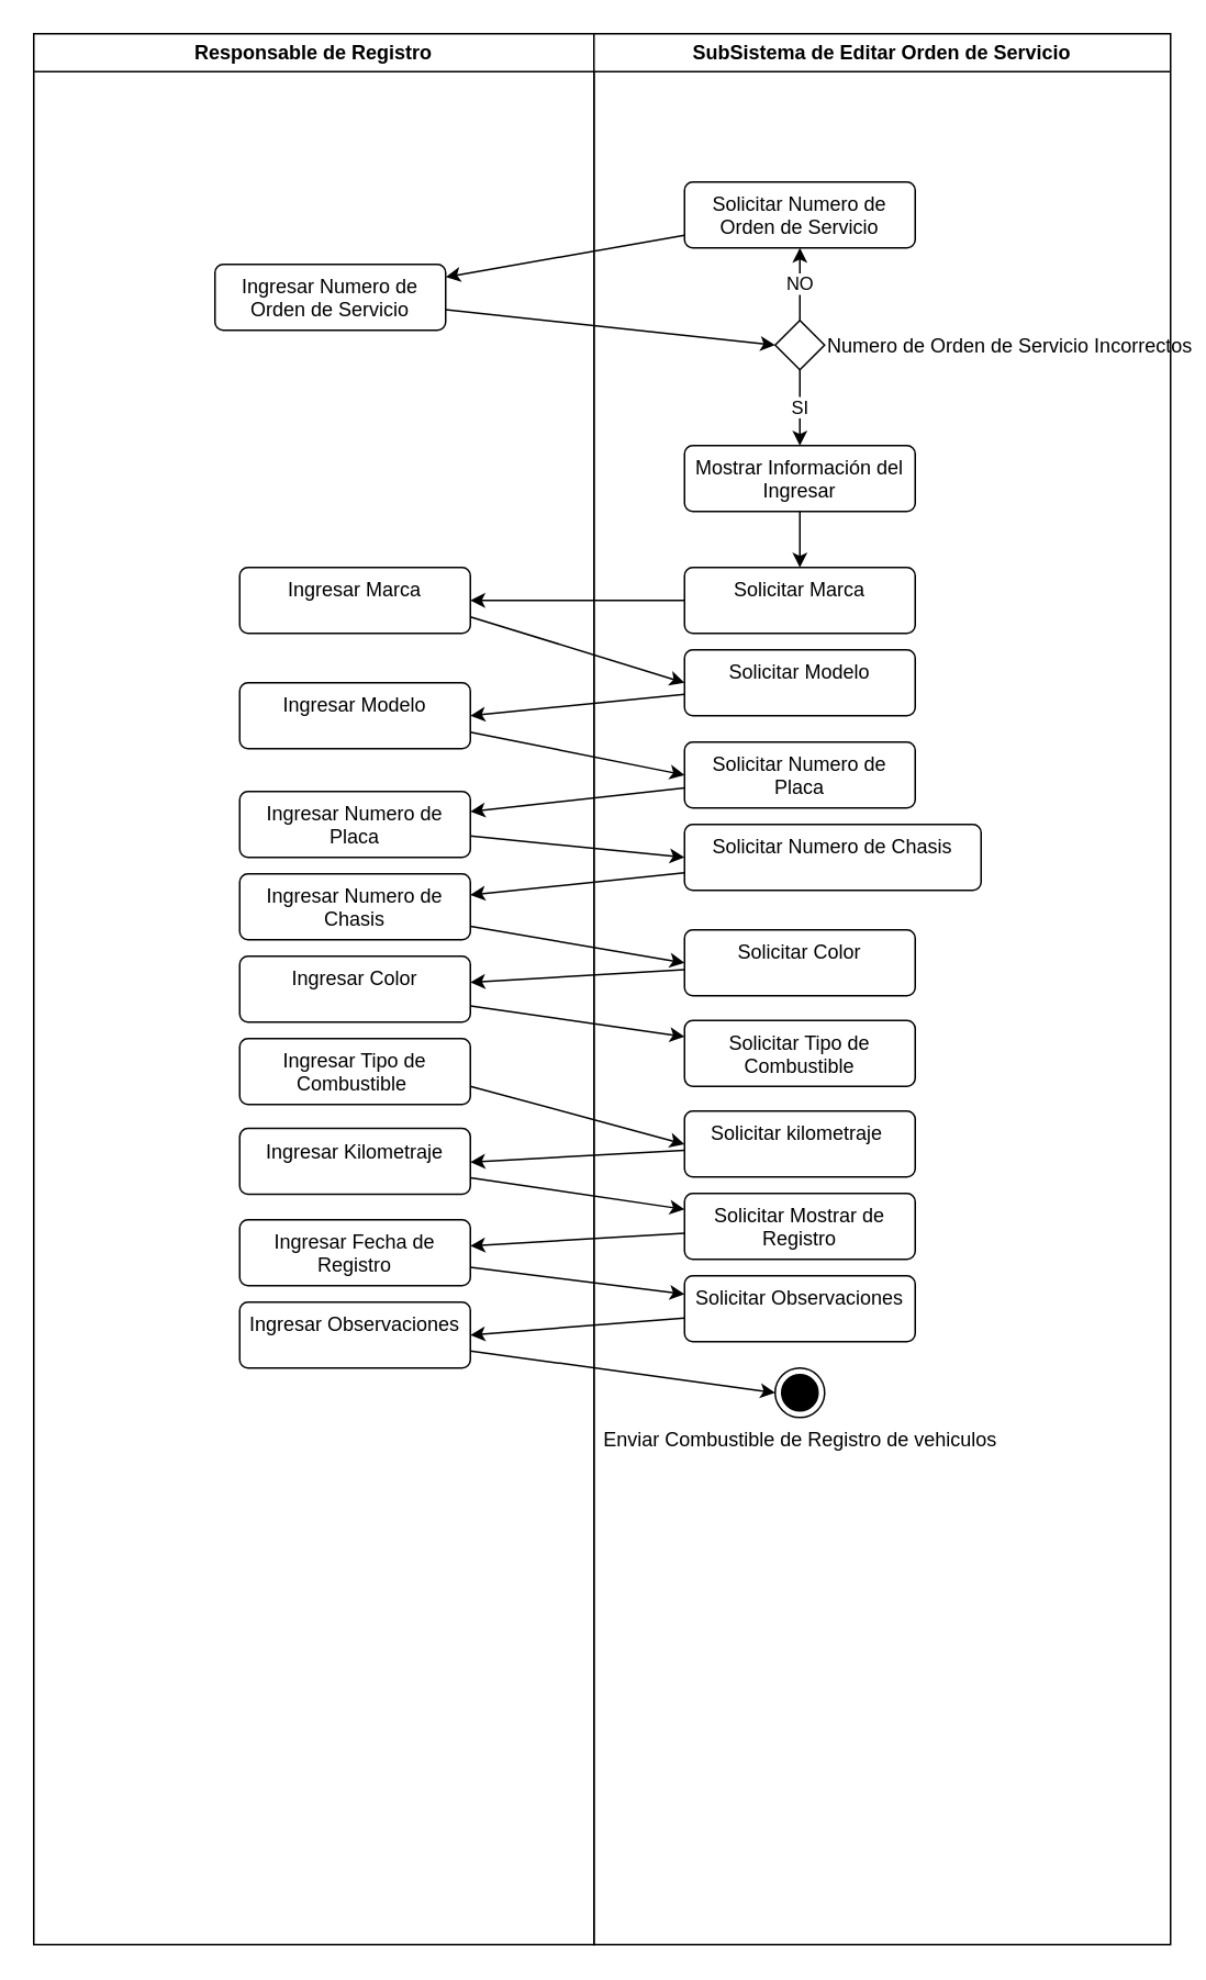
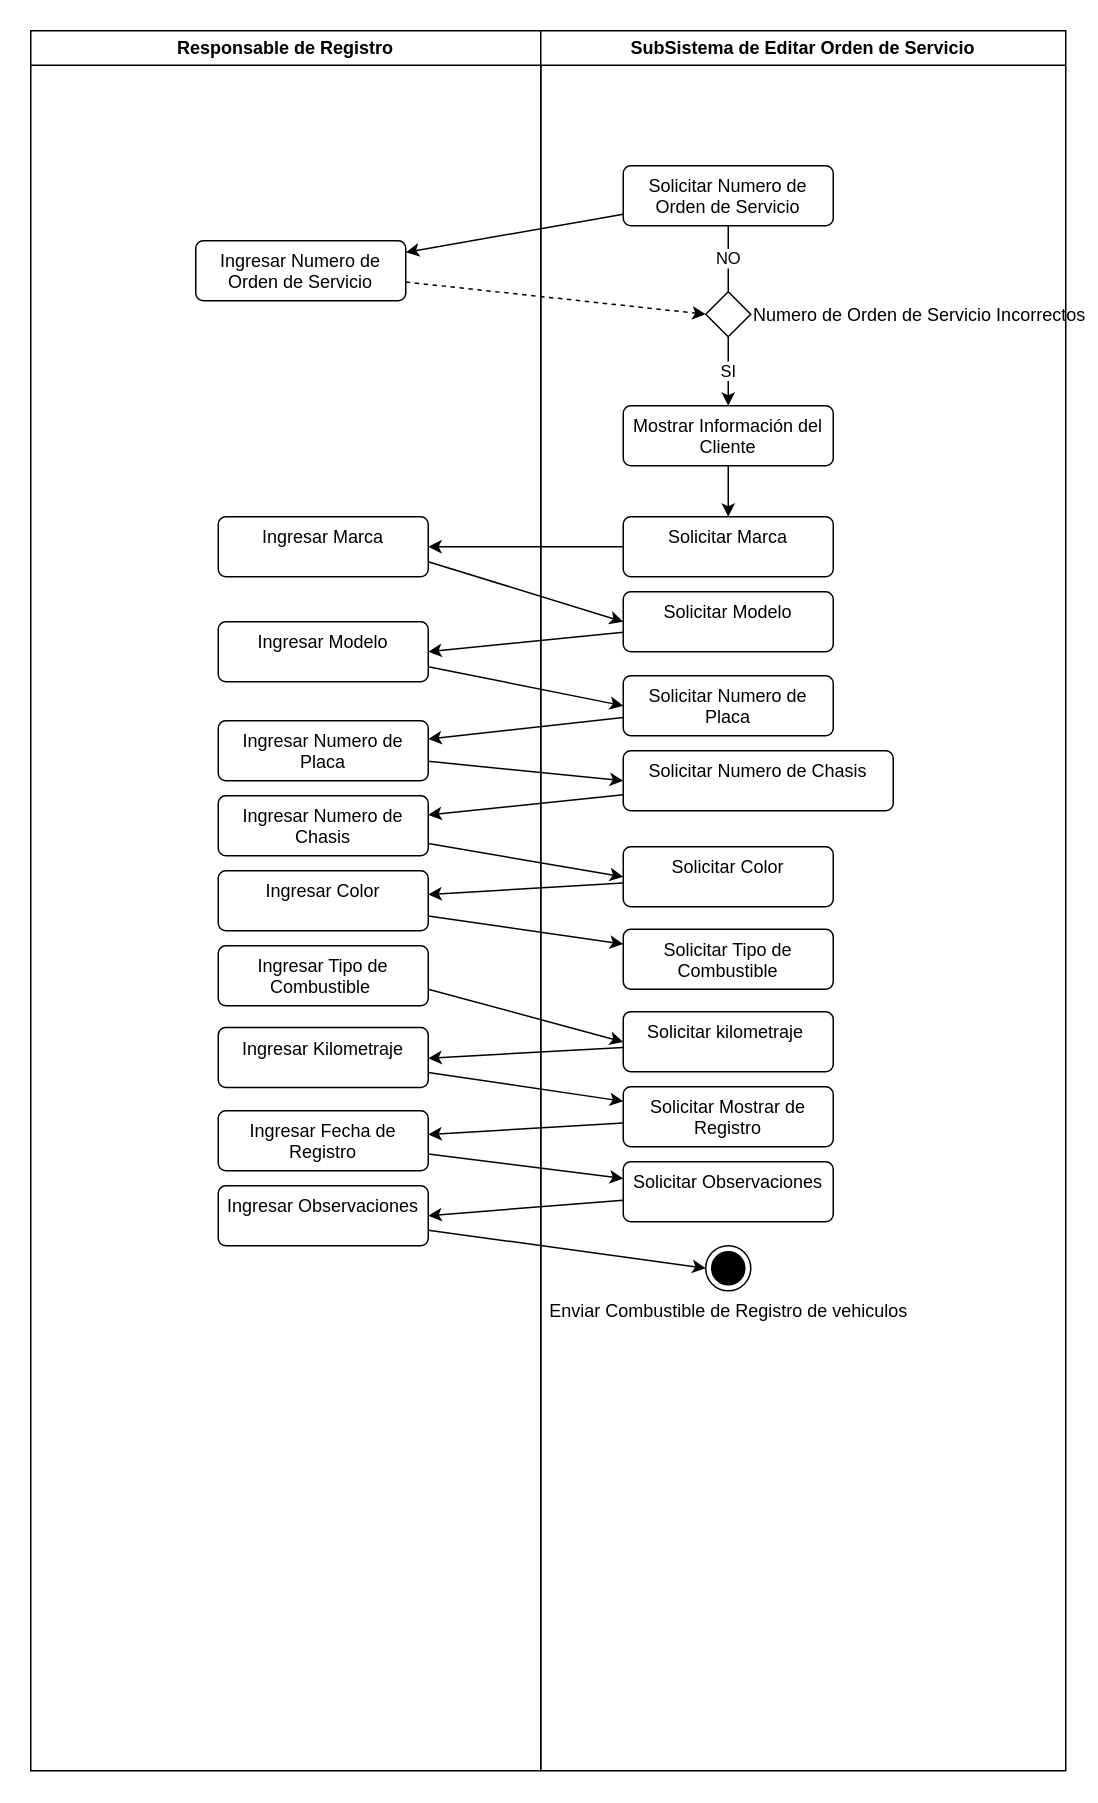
- <mxCell id="5" value="NO" style="edgeStyle=orthogonalEdgeStyle;rounded=0;orthogonalLoop=1;jettySize=auto;html=1;entryX=0.5;entryY=1;entryDx=0;entryDy=0;" edge="1" parent="1" source="7" target="4"><mxGeometry relative="1" as="geometry" /></mxCell>
+ <mxCell id="5" value="NO" style="edgeStyle=orthogonalEdgeStyle;rounded=0;orthogonalLoop=1;jettySize=auto;html=1;entryX=0.5;entryY=1;entryDx=0;entryDy=0;endArrow=none;" edge="1" parent="1" source="7" target="4"><mxGeometry relative="1" as="geometry" /></mxCell>
- <mxCell id="8" style="rounded=0;orthogonalLoop=1;jettySize=auto;html=1;entryX=0;entryY=0.5;entryDx=0;entryDy=0;" edge="1" parent="1" source="9" target="7"><mxGeometry relative="1" as="geometry" /></mxCell>
+ <mxCell id="8" style="rounded=0;orthogonalLoop=1;jettySize=auto;html=1;entryX=0;entryY=0.5;entryDx=0;entryDy=0;dashed=1;" edge="1" parent="1" source="9" target="7"><mxGeometry relative="1" as="geometry" /></mxCell>
- <mxCell id="11" value="&lt;font style=&quot;vertical-align: inherit;&quot;&gt;&lt;font style=&quot;vertical-align: inherit;&quot;&gt;Mostrar Información del Ingresar&lt;/font&gt;&lt;/font&gt;" style="html=1;align=center;verticalAlign=top;rounded=1;absoluteArcSize=1;arcSize=10;dashed=0;whiteSpace=wrap;" vertex="1" parent="1"><mxGeometry x="415" y="270" width="140" height="40" as="geometry" /></mxCell>
+ <mxCell id="11" value="&lt;font style=&quot;vertical-align: inherit;&quot;&gt;&lt;font style=&quot;vertical-align: inherit;&quot;&gt;Mostrar Información del Cliente&lt;/font&gt;&lt;/font&gt;" style="html=1;align=center;verticalAlign=top;rounded=1;absoluteArcSize=1;arcSize=10;dashed=0;whiteSpace=wrap;" vertex="1" parent="1"><mxGeometry x="415" y="270" width="140" height="40" as="geometry" /></mxCell>
